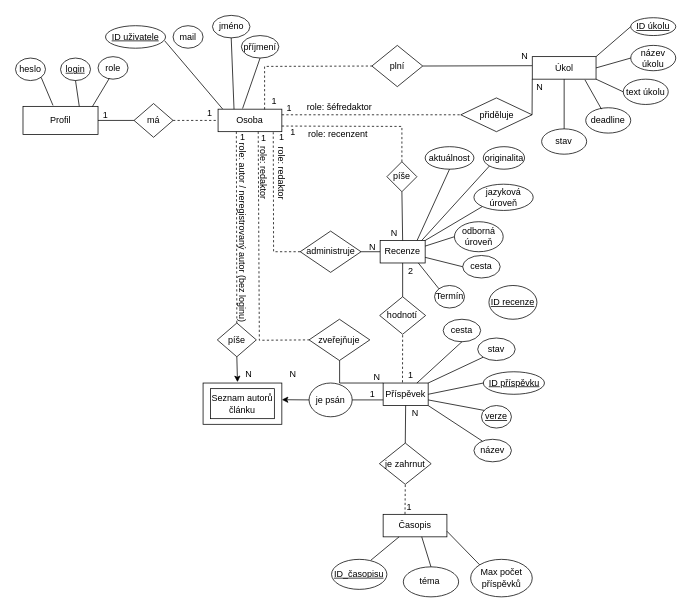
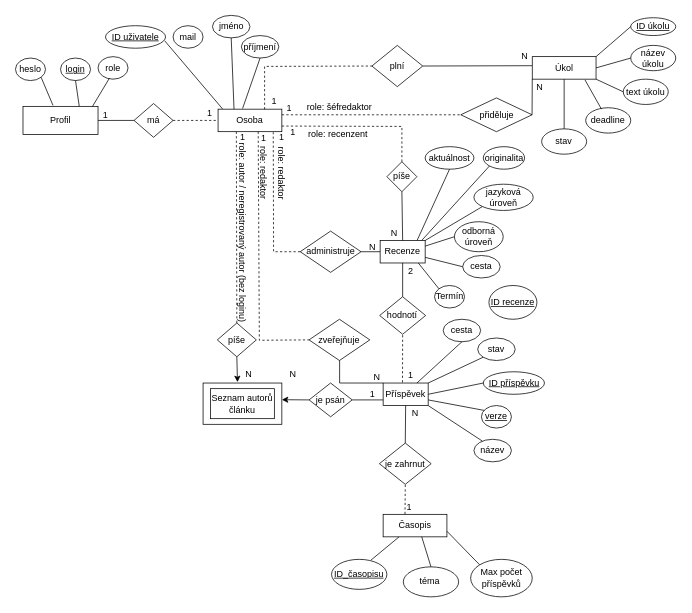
- <mxCell id="41" value="je psán" style="ellipse;whiteSpace=wrap;html=1;" vertex="1" parent="1"><mxGeometry x="411.25" y="510" width="57.5" height="45" as="geometry" /></mxCell>
+ <mxCell id="41" value="je psán" style="rhombus;whiteSpace=wrap;html=1;" vertex="1" parent="1"><mxGeometry x="411.25" y="510" width="57.5" height="45" as="geometry" /></mxCell>
